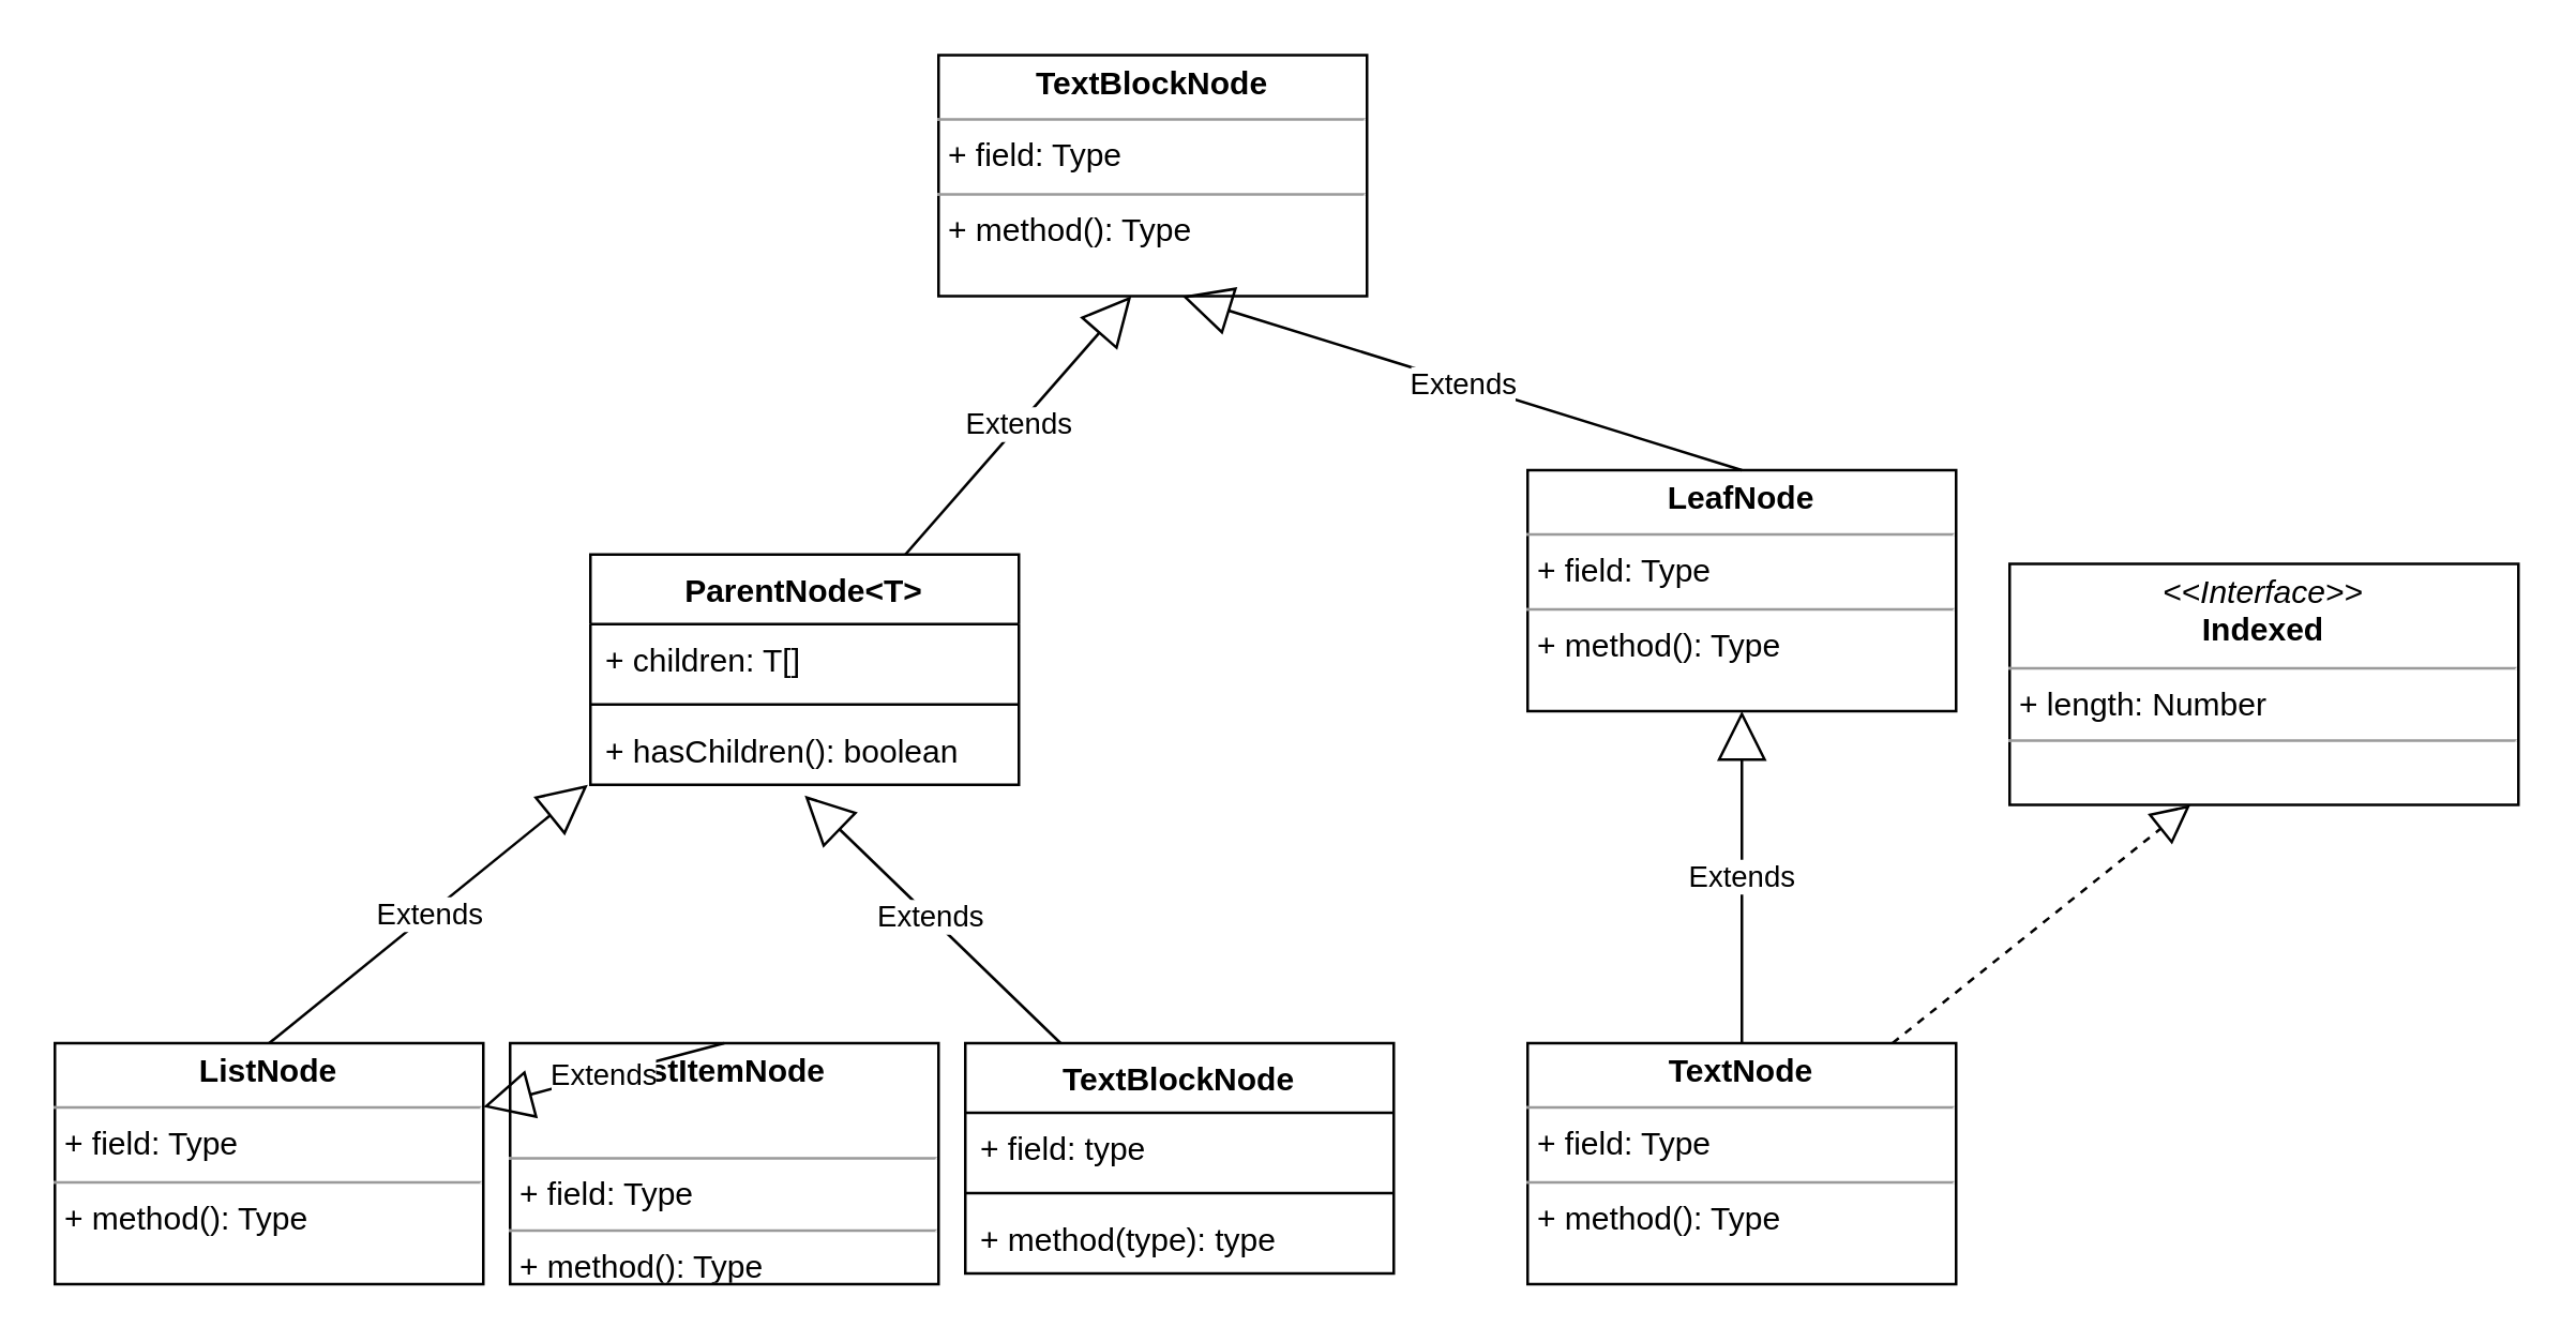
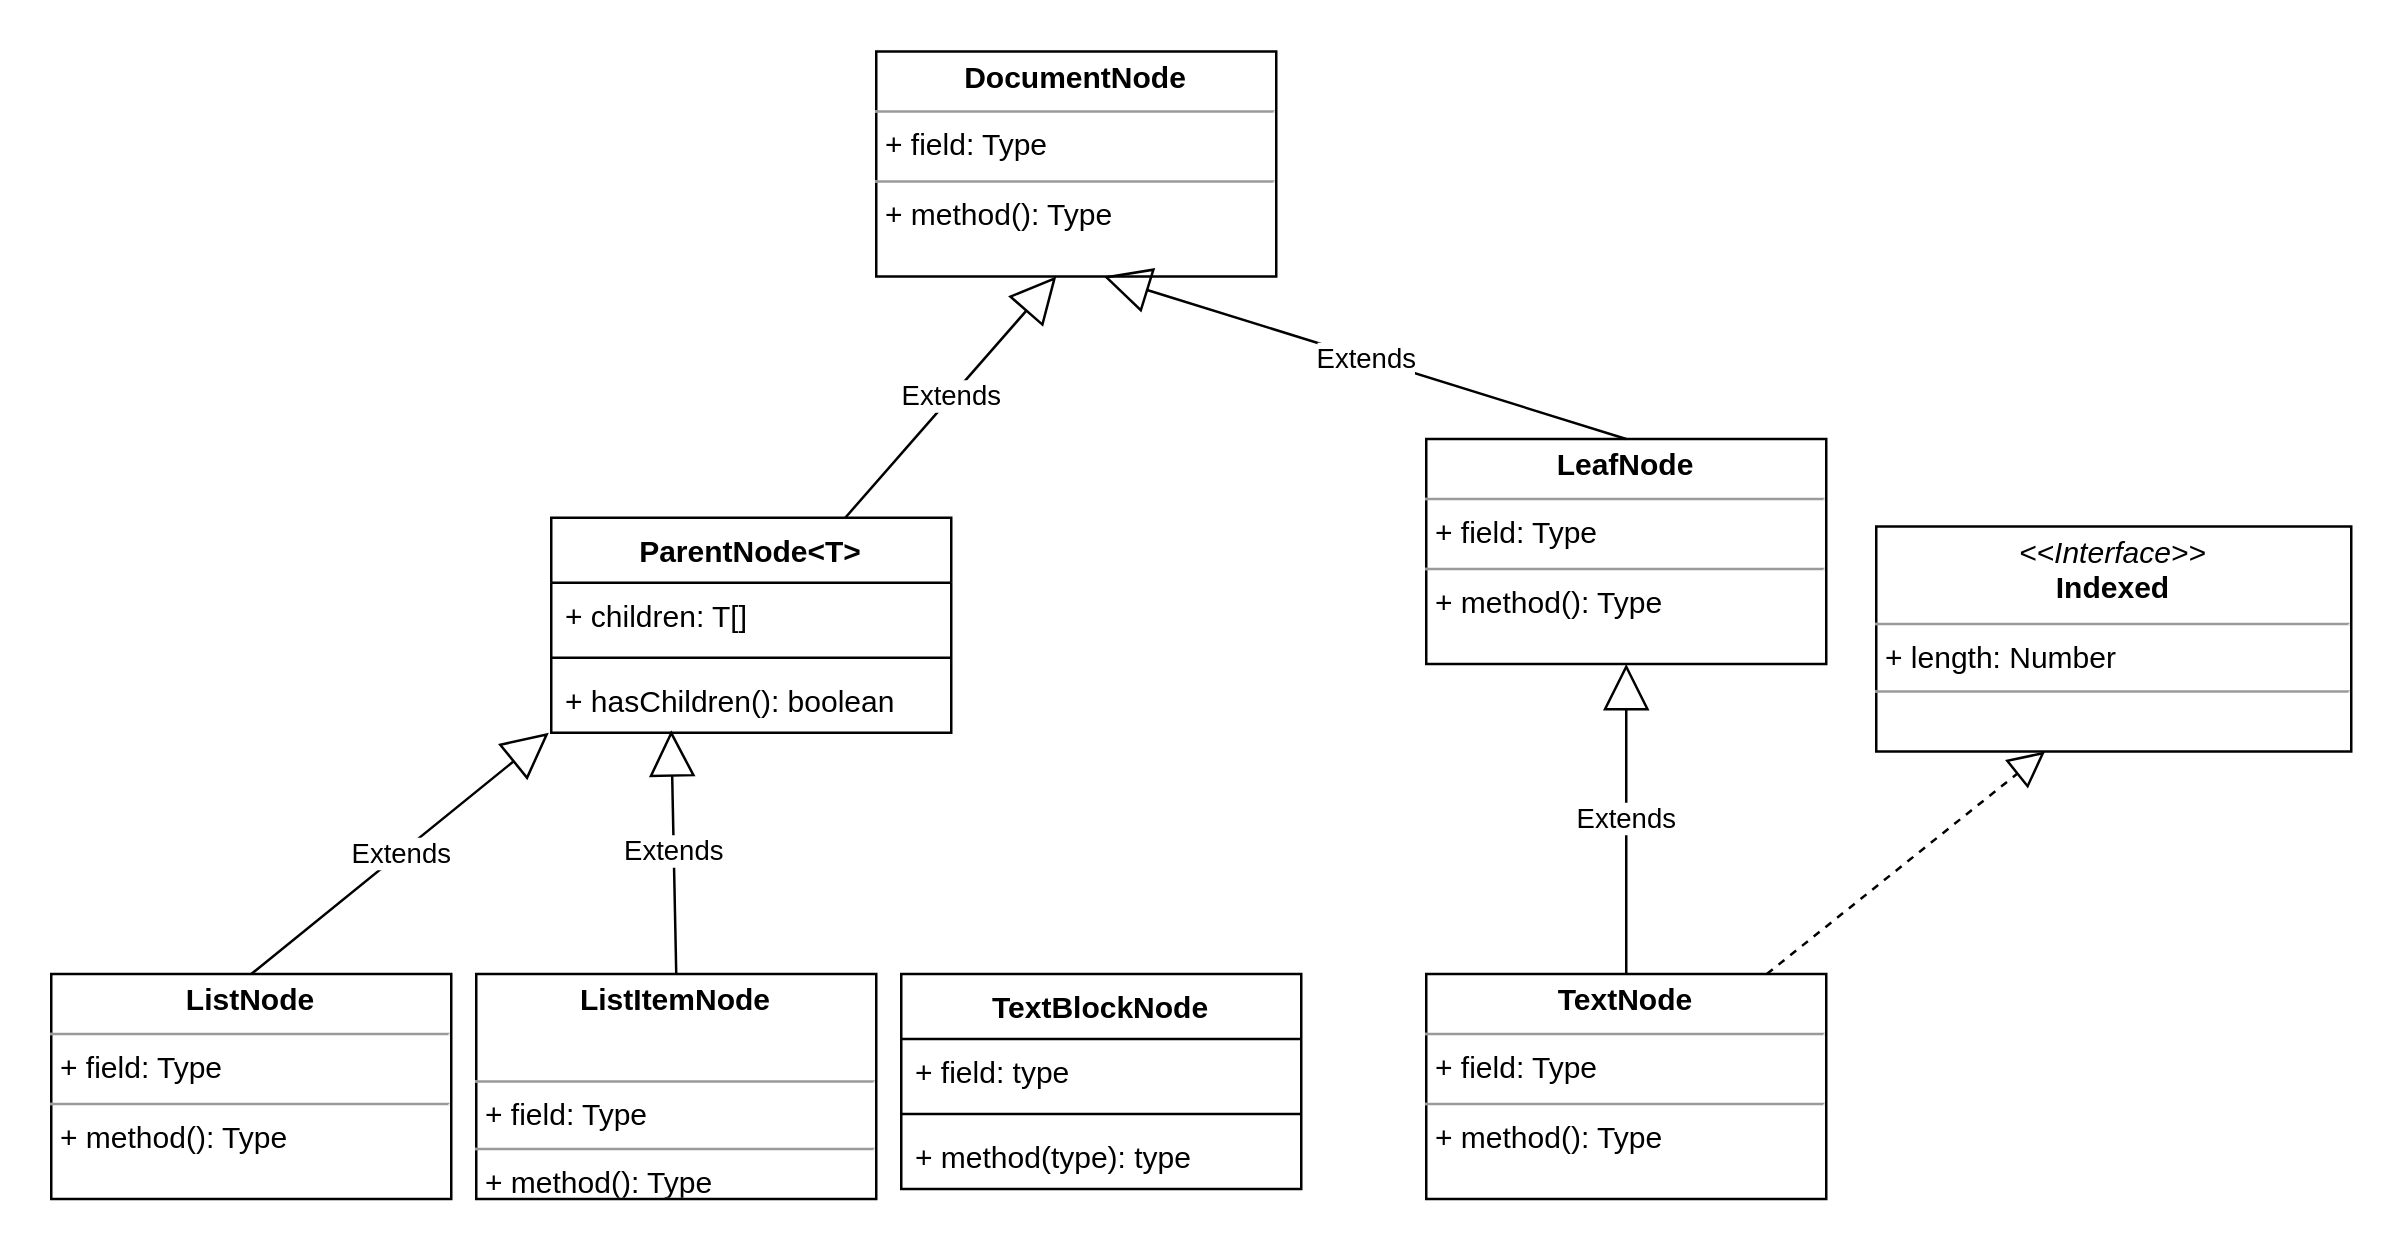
- <mxCell id="7" value="&lt;p style=&quot;margin: 0px ; margin-top: 4px ; text-align: center&quot;&gt;&lt;b&gt;TextBlockNode&lt;/b&gt;&lt;/p&gt;&lt;hr size=&quot;1&quot;&gt;&lt;p style=&quot;margin: 0px ; margin-left: 4px&quot;&gt;+ field: Type&lt;/p&gt;&lt;hr size=&quot;1&quot;&gt;&lt;p style=&quot;margin: 0px ; margin-left: 4px&quot;&gt;+ method(): Type&lt;/p&gt;" style="verticalAlign=top;align=left;overflow=fill;fontSize=12;fontFamily=Helvetica;html=1;" vertex="1" parent="1"><mxGeometry x="350" y="20" width="160" height="90" as="geometry" /></mxCell>
+ <mxCell id="7" value="&lt;p style=&quot;margin: 0px ; margin-top: 4px ; text-align: center&quot;&gt;&lt;b&gt;DocumentNode&lt;/b&gt;&lt;/p&gt;&lt;hr size=&quot;1&quot;&gt;&lt;p style=&quot;margin: 0px ; margin-left: 4px&quot;&gt;+ field: Type&lt;/p&gt;&lt;hr size=&quot;1&quot;&gt;&lt;p style=&quot;margin: 0px ; margin-left: 4px&quot;&gt;+ method(): Type&lt;/p&gt;" style="verticalAlign=top;align=left;overflow=fill;fontSize=12;fontFamily=Helvetica;html=1;" vertex="1" parent="1"><mxGeometry x="350" y="20" width="160" height="90" as="geometry" /></mxCell>
- <mxCell id="12" value="Extends" style="endArrow=block;endSize=16;endFill=0;html=1;entryX=0.5;entryY=1.154;entryDx=0;entryDy=0;entryPerimeter=0;" edge="1" parent="1" source="8" target="6"><mxGeometry width="160" relative="1" as="geometry"><mxPoint x="290" y="510" as="sourcePoint" /><mxPoint x="450" y="510" as="targetPoint" /></mxGeometry></mxCell>
- <mxCell id="21" value="Extends" style="endArrow=block;endSize=16;endFill=0;html=1;exitX=0.5;exitY=0;exitDx=0;exitDy=0;" edge="1" parent="1" source="20" target="19"><mxGeometry width="160" relative="1" as="geometry"><mxPoint x="20" y="500" as="sourcePoint" /><mxPoint x="180" y="500" as="targetPoint" /></mxGeometry></mxCell>
+ <mxCell id="21" value="Extends" style="endArrow=block;endSize=16;endFill=0;html=1;entryX=0.3;entryY=0.962;entryDx=0;entryDy=0;entryPerimeter=0;exitX=0.5;exitY=0;exitDx=0;exitDy=0;" edge="1" parent="1" source="20" target="6"><mxGeometry width="160" relative="1" as="geometry"><mxPoint x="20" y="500" as="sourcePoint" /><mxPoint x="180" y="500" as="targetPoint" /></mxGeometry></mxCell>
